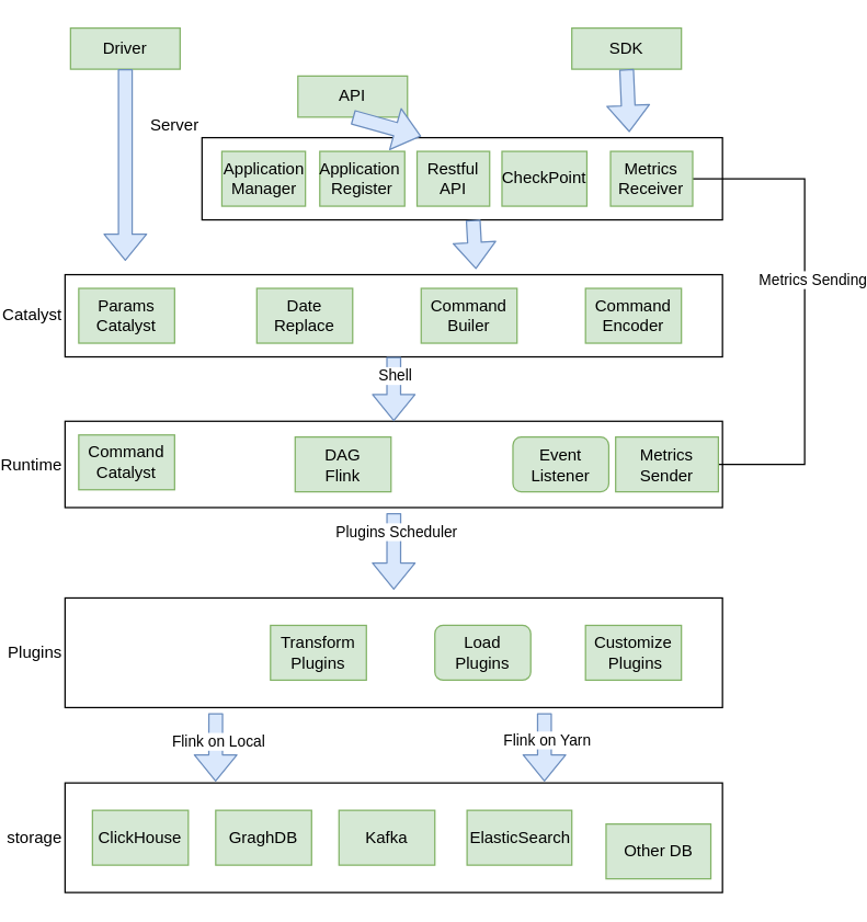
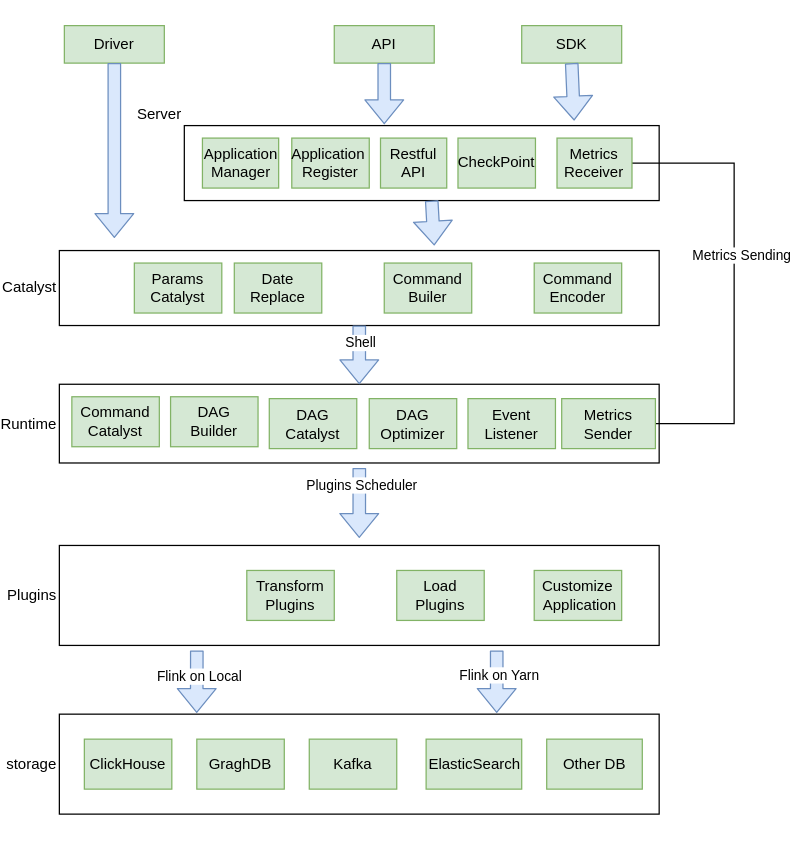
- <mxCell id="40" value="API" style="rounded=0;whiteSpace=wrap;html=1;labelPosition=center;verticalLabelPosition=middle;align=center;verticalAlign=middle;fillColor=#d5e8d4;strokeColor=#82b366;" parent="1" vertex="1"><mxGeometry x="190" y="55" width="80" height="30" as="geometry" /></mxCell>
+ <mxCell id="40" value="API" style="rounded=0;whiteSpace=wrap;html=1;labelPosition=center;verticalLabelPosition=middle;align=center;verticalAlign=middle;fillColor=#d5e8d4;strokeColor=#82b366;" parent="1" vertex="1"><mxGeometry x="240" y="20" width="80" height="30" as="geometry" /></mxCell>
- <mxCell id="25" value="Params Catalyst" style="rounded=0;whiteSpace=wrap;html=1;fillColor=#d5e8d4;strokeColor=#82b366;" parent="1" vertex="1"><mxGeometry x="30" y="210" width="70" height="40" as="geometry" /></mxCell>
+ <mxCell id="25" value="Params Catalyst" style="rounded=0;whiteSpace=wrap;html=1;fillColor=#d5e8d4;strokeColor=#82b366;" parent="1" vertex="1"><mxGeometry x="80" y="210" width="70" height="40" as="geometry" /></mxCell>
+ <mxCell id="19" value="DAG&lt;br&gt;Builder" style="rounded=0;whiteSpace=wrap;html=1;fillColor=#d5e8d4;strokeColor=#82b366;" parent="1" vertex="1"><mxGeometry x="109" y="317" width="70" height="40" as="geometry" /></mxCell>
- <mxCell id="20" value="DAG&lt;br&gt;Flink" style="rounded=0;whiteSpace=wrap;html=1;fillColor=#d5e8d4;strokeColor=#82b366;" parent="1" vertex="1"><mxGeometry x="188" y="318.5" width="70" height="40" as="geometry" /></mxCell>
+ <mxCell id="20" value="DAG&lt;br&gt;Catalyst" style="rounded=0;whiteSpace=wrap;html=1;fillColor=#d5e8d4;strokeColor=#82b366;" parent="1" vertex="1"><mxGeometry x="188" y="318.5" width="70" height="40" as="geometry" /></mxCell>
+ <mxCell id="21" value="DAG&lt;br&gt;Optimizer" style="rounded=0;whiteSpace=wrap;html=1;fillColor=#d5e8d4;strokeColor=#82b366;" parent="1" vertex="1"><mxGeometry x="268" y="318.5" width="70" height="40" as="geometry" /></mxCell>
- <mxCell id="22" value="Event&lt;br&gt;Listener" style="whiteSpace=wrap;html=1;fillColor=#d5e8d4;strokeColor=#82b366;rounded=1;" parent="1" vertex="1"><mxGeometry x="347" y="318.5" width="70" height="40" as="geometry" /></mxCell>
+ <mxCell id="22" value="Event&lt;br&gt;Listener" style="rounded=0;whiteSpace=wrap;html=1;fillColor=#d5e8d4;strokeColor=#82b366;" parent="1" vertex="1"><mxGeometry x="347" y="318.5" width="70" height="40" as="geometry" /></mxCell>
- <mxCell id="10" value="Load Plugins" style="whiteSpace=wrap;html=1;fillColor=#d5e8d4;strokeColor=#82b366;rounded=1;" parent="1" vertex="1"><mxGeometry x="290" y="456" width="70" height="40" as="geometry" /></mxCell>
+ <mxCell id="10" value="Load Plugins" style="rounded=0;whiteSpace=wrap;html=1;fillColor=#d5e8d4;strokeColor=#82b366;" parent="1" vertex="1"><mxGeometry x="290" y="456" width="70" height="40" as="geometry" /></mxCell>
- <mxCell id="11" value="Customize&lt;br&gt;&amp;nbsp;Plugins" style="rounded=0;whiteSpace=wrap;html=1;fillColor=#d5e8d4;strokeColor=#82b366;" parent="1" vertex="1"><mxGeometry x="400" y="456" width="70" height="40" as="geometry" /></mxCell>
+ <mxCell id="11" value="Customize&lt;br&gt;&amp;nbsp;Application" style="rounded=0;whiteSpace=wrap;html=1;fillColor=#d5e8d4;strokeColor=#82b366;" parent="1" vertex="1"><mxGeometry x="400" y="456" width="70" height="40" as="geometry" /></mxCell>
- <mxCell id="7" value="Other DB" style="rounded=0;whiteSpace=wrap;html=1;fillColor=#d5e8d4;strokeColor=#82b366;" parent="1" vertex="1"><mxGeometry x="415" y="601" width="76.5" height="40" as="geometry" /></mxCell>
+ <mxCell id="7" value="Other DB" style="rounded=0;whiteSpace=wrap;html=1;fillColor=#d5e8d4;strokeColor=#82b366;" parent="1" vertex="1"><mxGeometry x="410" y="591" width="76.5" height="40" as="geometry" /></mxCell>
